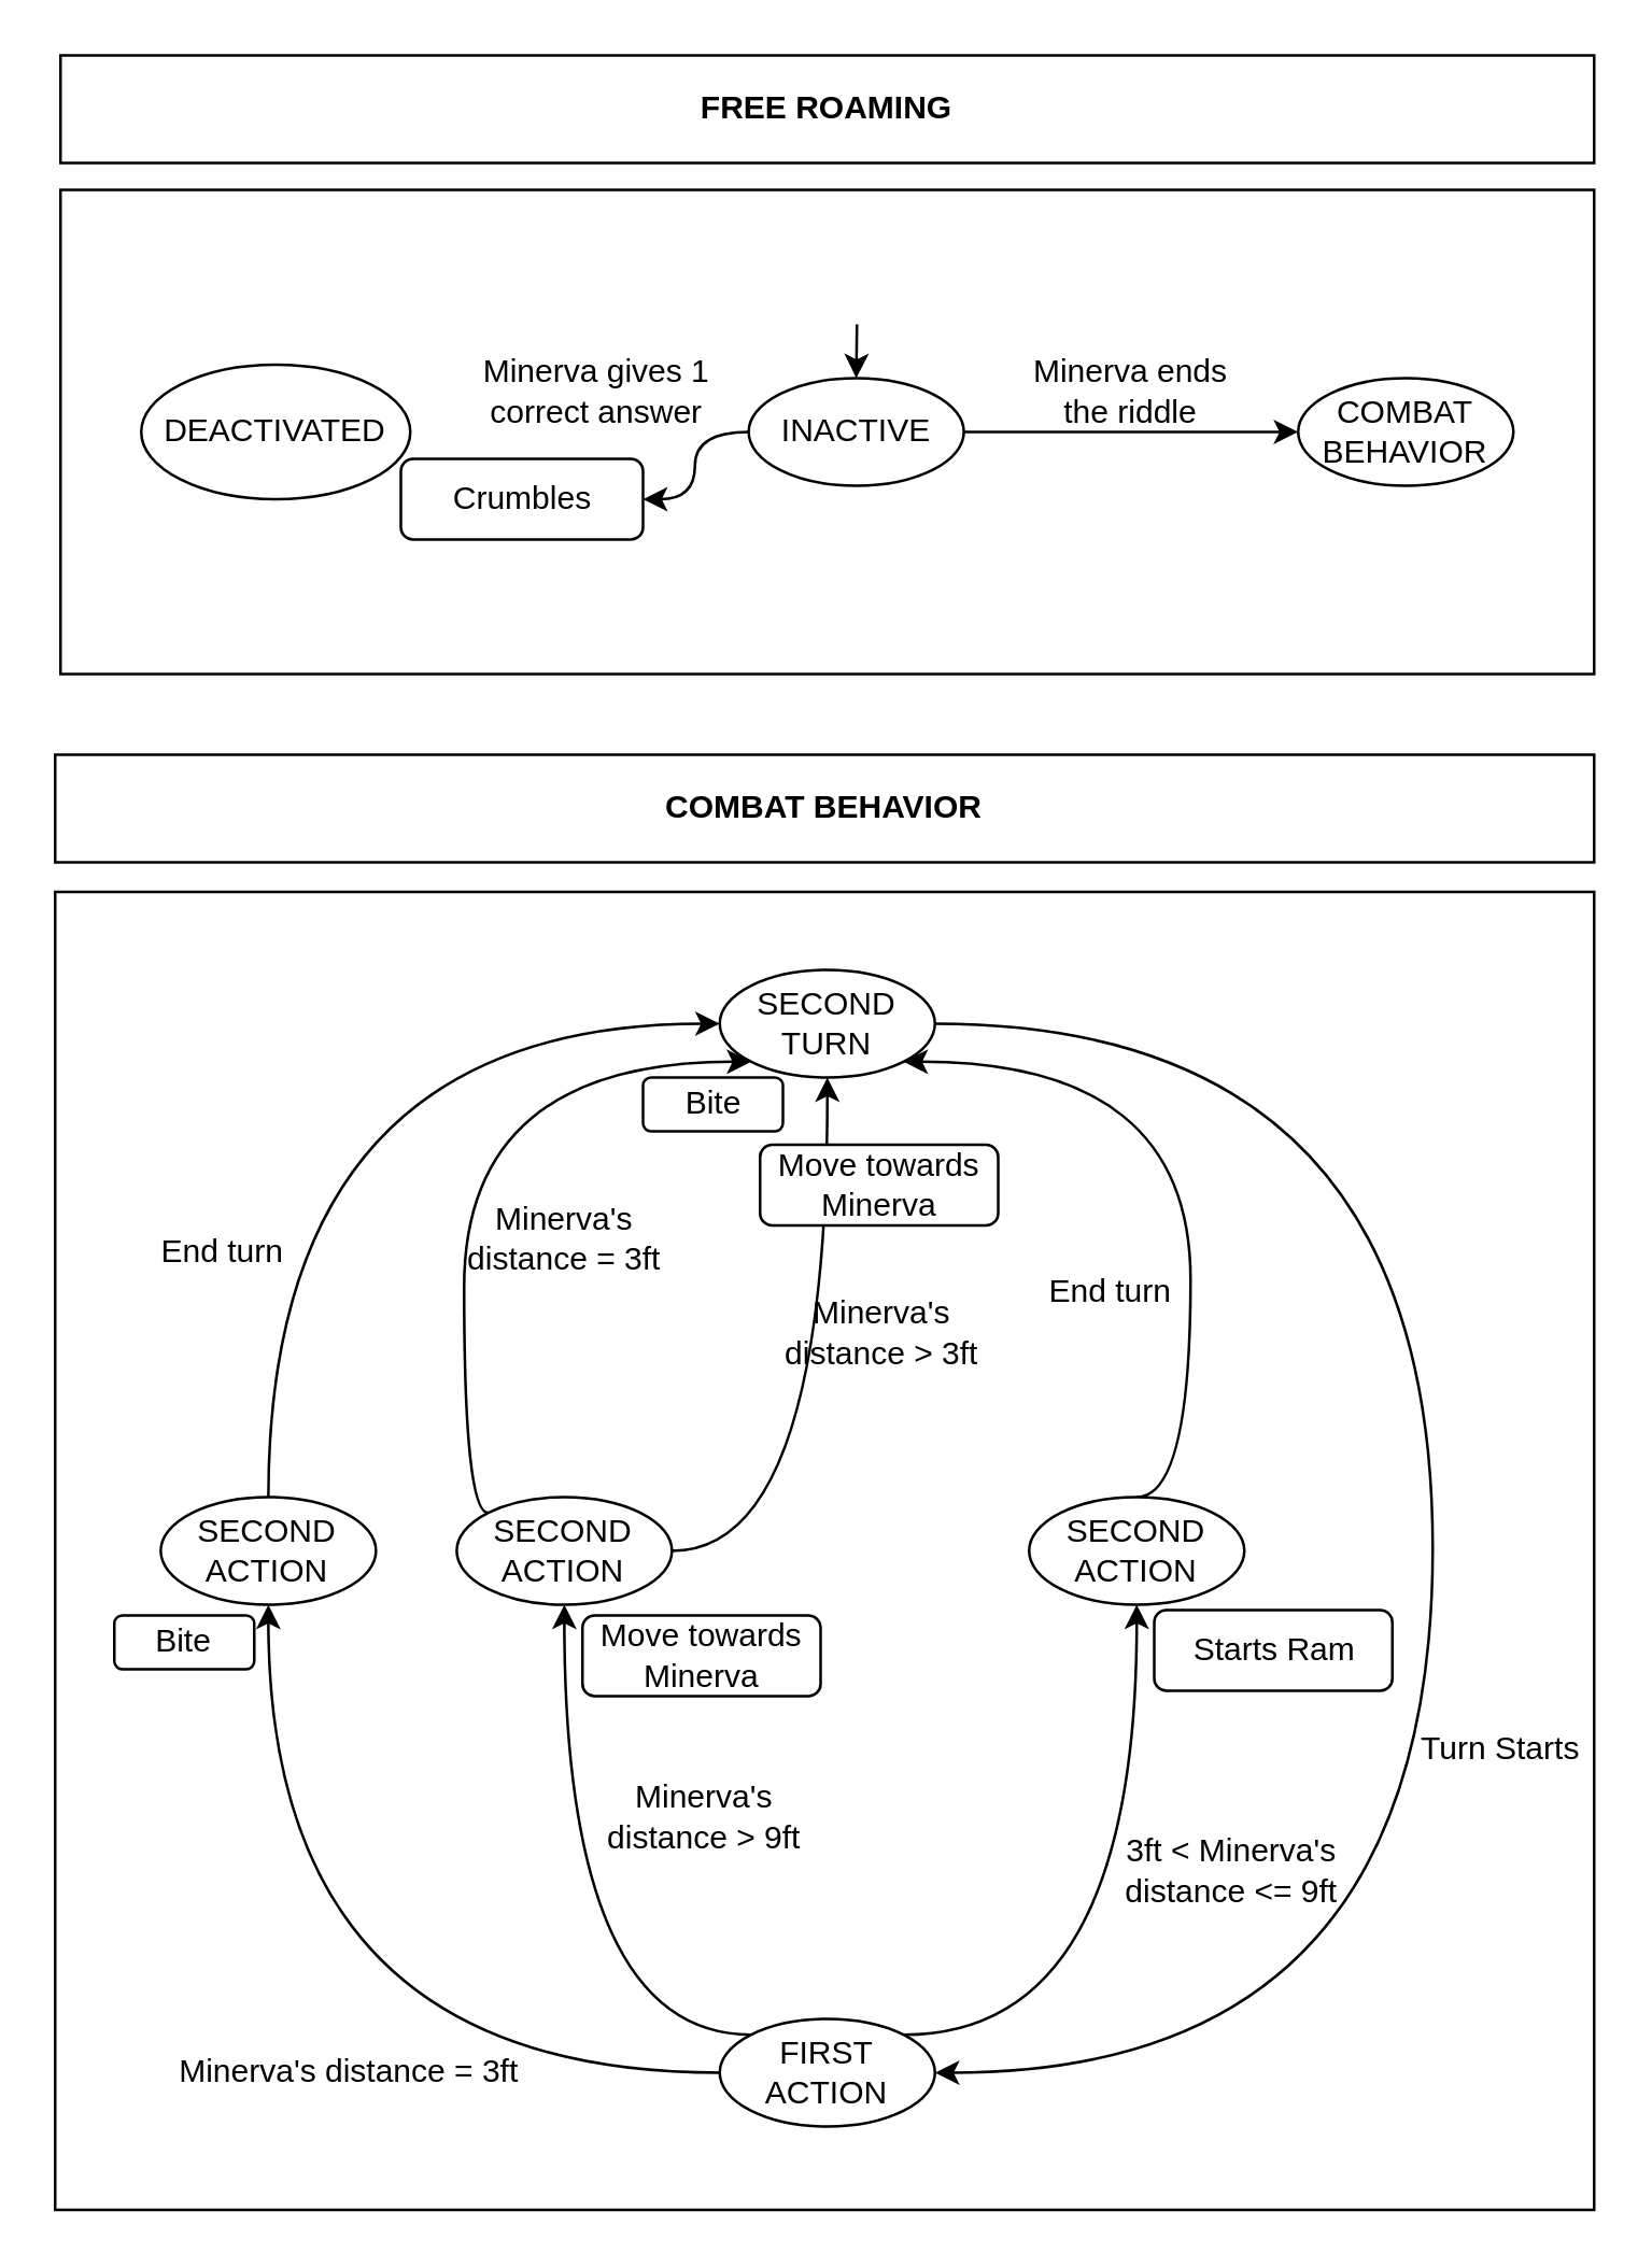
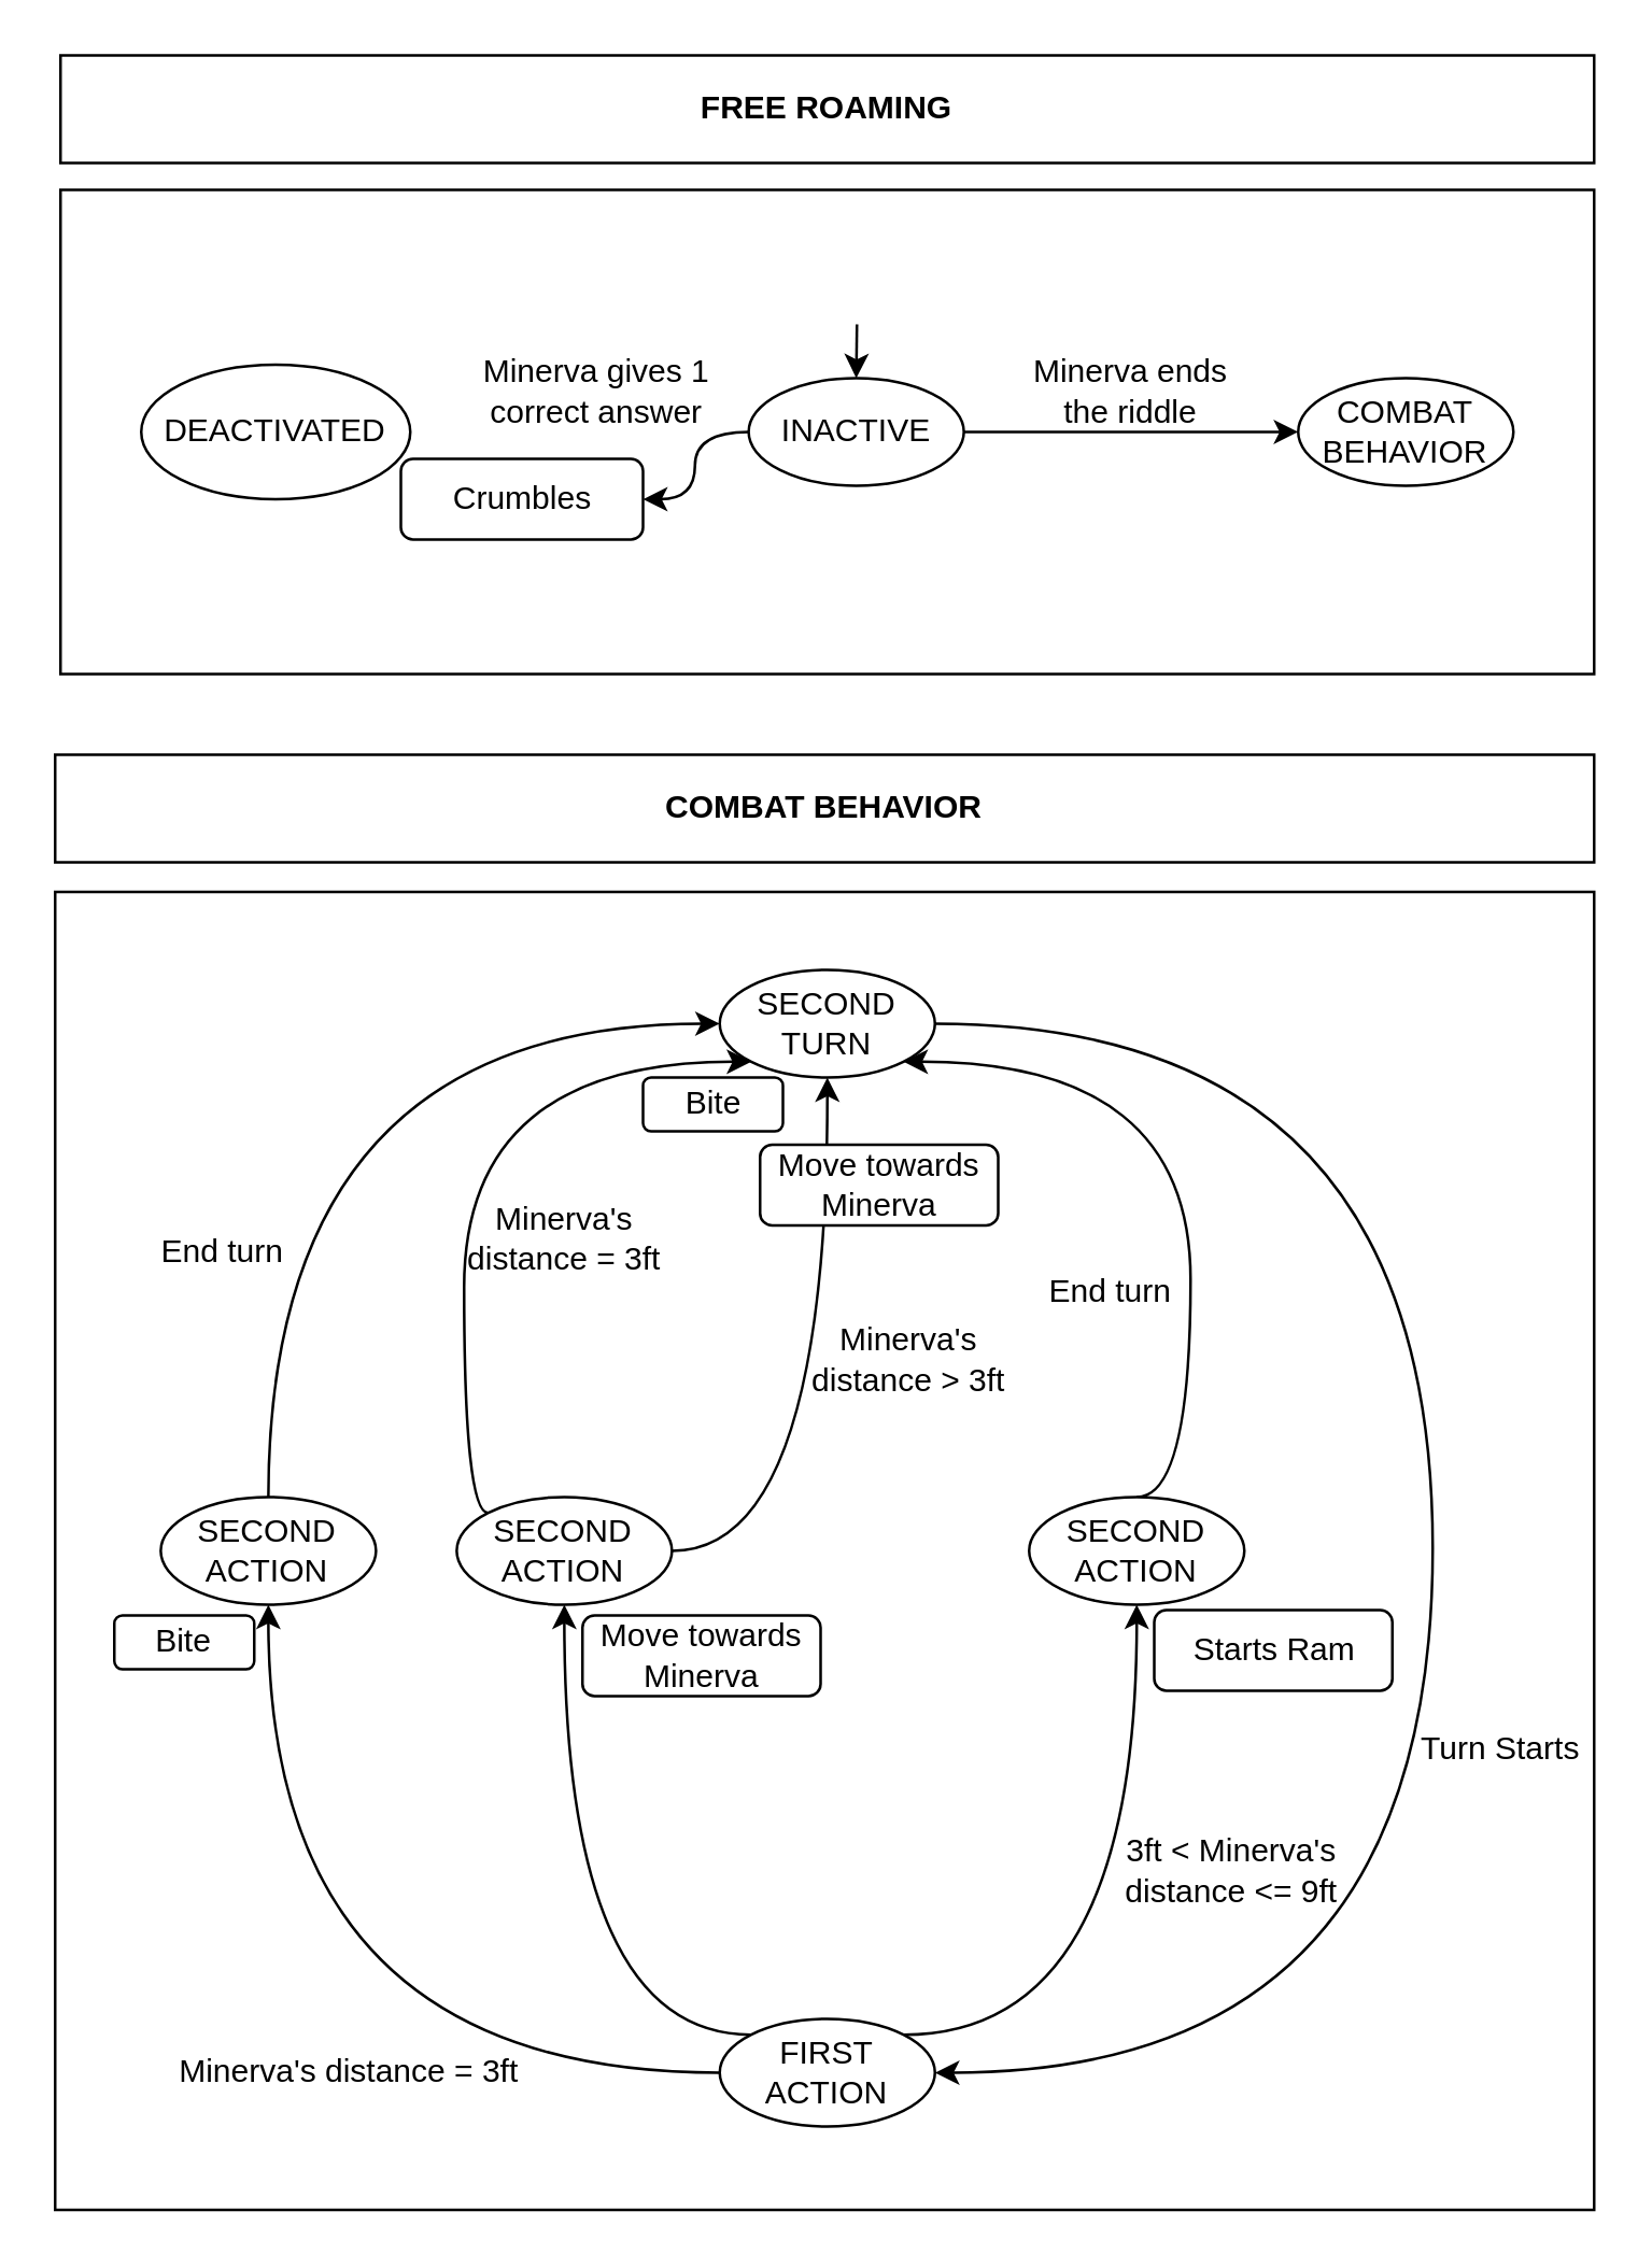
- <mxCell id="36" value="Minerva's &lt;br&gt;distance &amp;gt; 3ft" style="text;html=1;align=center;verticalAlign=middle;resizable=0;points=[];autosize=1;" vertex="1" parent="1"><mxGeometry x="282" y="479.5" width="90" height="30" as="geometry" /></mxCell>
+ <mxCell id="36" value="Minerva's &lt;br&gt;distance &amp;gt; 3ft" style="text;html=1;align=center;verticalAlign=middle;resizable=0;points=[];autosize=1;" vertex="1" parent="1"><mxGeometry x="292" y="489.5" width="90" height="30" as="geometry" /></mxCell>
- <mxCell id="37" value="Minerva's &lt;br&gt;distance &amp;gt; 9ft" style="text;html=1;align=center;verticalAlign=middle;resizable=0;points=[];autosize=1;" vertex="1" parent="1"><mxGeometry x="216" y="660" width="90" height="30" as="geometry" /></mxCell>
